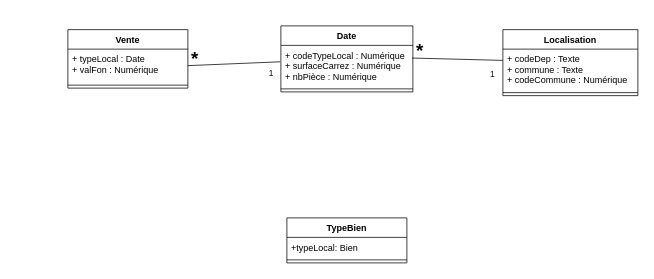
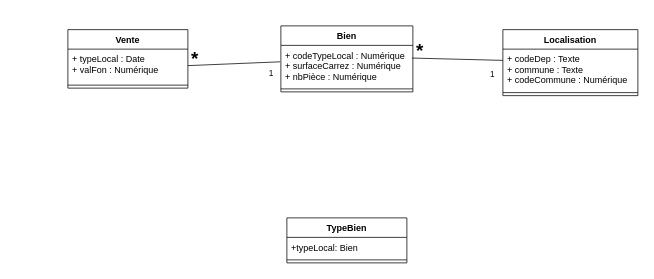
- <mxCell id="8" value="Date&#10;" style="swimlane;fontStyle=1;align=center;verticalAlign=top;childLayout=stackLayout;horizontal=1;startSize=26;horizontalStack=0;resizeParent=1;resizeParentMax=0;resizeLast=0;collapsible=1;marginBottom=0;" parent="1" vertex="1"><mxGeometry x="374" y="34" width="176" height="88" as="geometry" /></mxCell>
+ <mxCell id="8" value="Bien&#10;" style="swimlane;fontStyle=1;align=center;verticalAlign=top;childLayout=stackLayout;horizontal=1;startSize=26;horizontalStack=0;resizeParent=1;resizeParentMax=0;resizeLast=0;collapsible=1;marginBottom=0;" parent="1" vertex="1"><mxGeometry x="374" y="34" width="176" height="88" as="geometry" /></mxCell>
